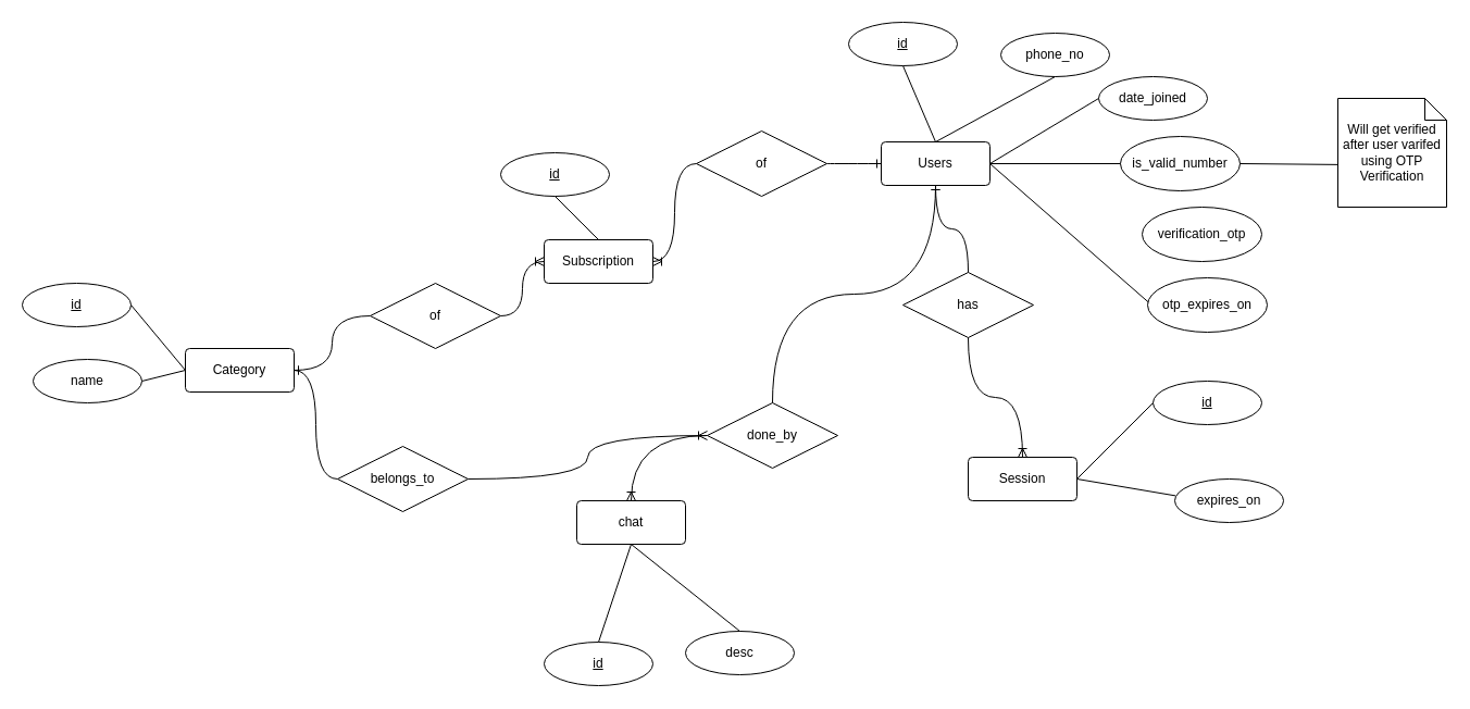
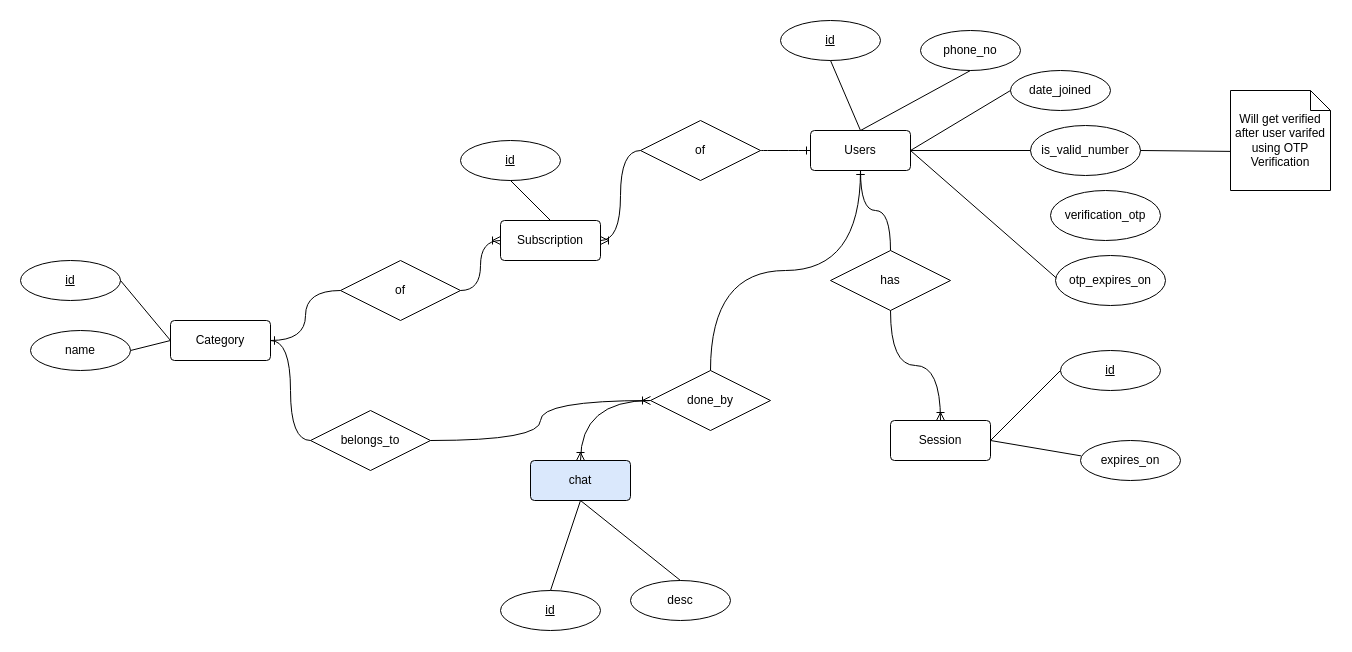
- <mxCell id="22" value="chat" style="rounded=1;arcSize=10;whiteSpace=wrap;html=1;align=center;" parent="1" vertex="1"><mxGeometry x="530" y="460" width="100" height="40" as="geometry" /></mxCell>
+ <mxCell id="22" value="chat" style="rounded=1;arcSize=10;whiteSpace=wrap;html=1;align=center;fillColor=#dae8fc;" parent="1" vertex="1"><mxGeometry x="530" y="460" width="100" height="40" as="geometry" /></mxCell>
